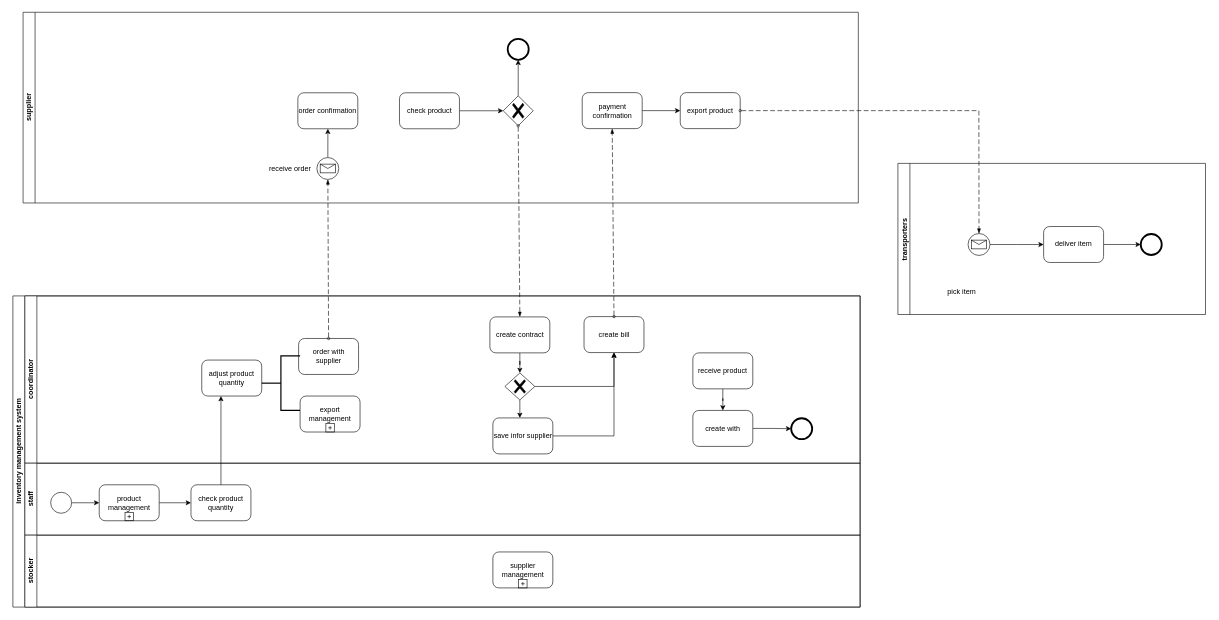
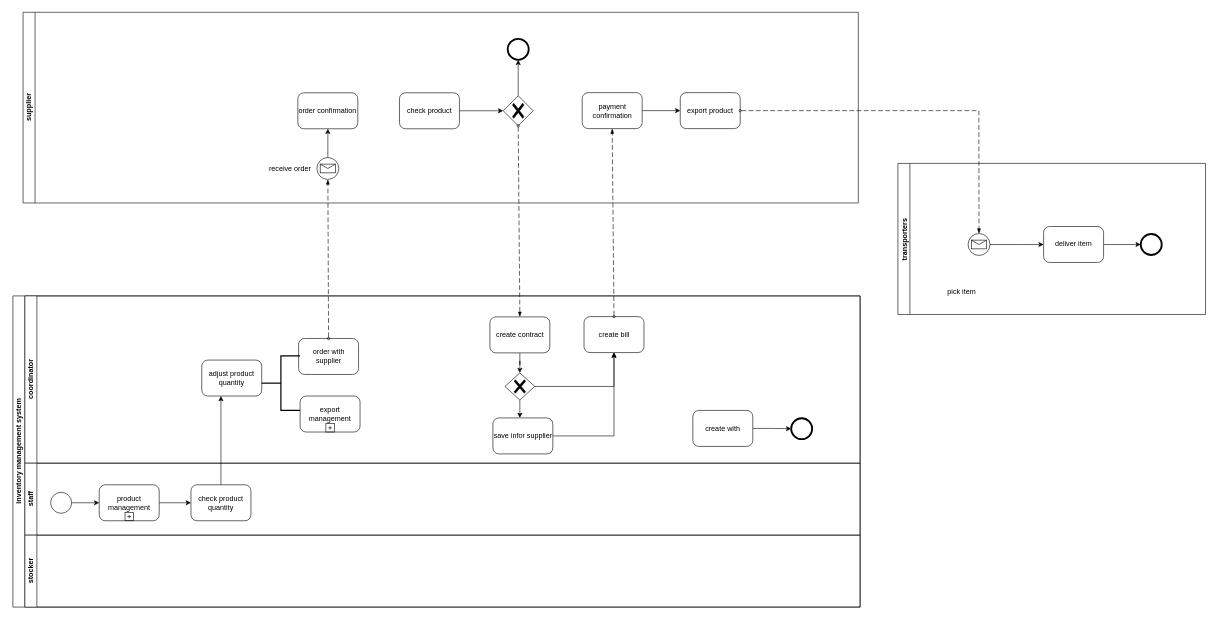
- <mxCell id="33" value="receive product" style="points=[[0.25,0,0],[0.5,0,0],[0.75,0,0],[1,0.25,0],[1,0.5,0],[1,0.75,0],[0.75,1,0],[0.5,1,0],[0.25,1,0],[0,0.75,0],[0,0.5,0],[0,0.25,0]];shape=mxgraph.bpmn.task;whiteSpace=wrap;rectStyle=rounded;size=10;taskMarker=abstract;" vertex="1" parent="16"><mxGeometry x="1114" y="95" width="100" height="60" as="geometry" /></mxCell>
- <mxCell id="32" value="" style="edgeStyle=orthogonalEdgeStyle;rounded=0;orthogonalLoop=1;jettySize=auto;html=1;" edge="1" parent="16" source="33" target="25"><mxGeometry relative="1" as="geometry" /></mxCell>
- <mxCell id="42" value="supplier management" style="points=[[0.25,0,0],[0.5,0,0],[0.75,0,0],[1,0.25,0],[1,0.5,0],[1,0.75,0],[0.75,1,0],[0.5,1,0],[0.25,1,0],[0,0.75,0],[0,0.5,0],[0,0.25,0]];shape=mxgraph.bpmn.task;whiteSpace=wrap;rectStyle=rounded;size=10;taskMarker=abstract;isLoopSub=1;" parent="41" vertex="1"><mxGeometry x="780.5" y="28" width="100" height="60" as="geometry" /></mxCell>
